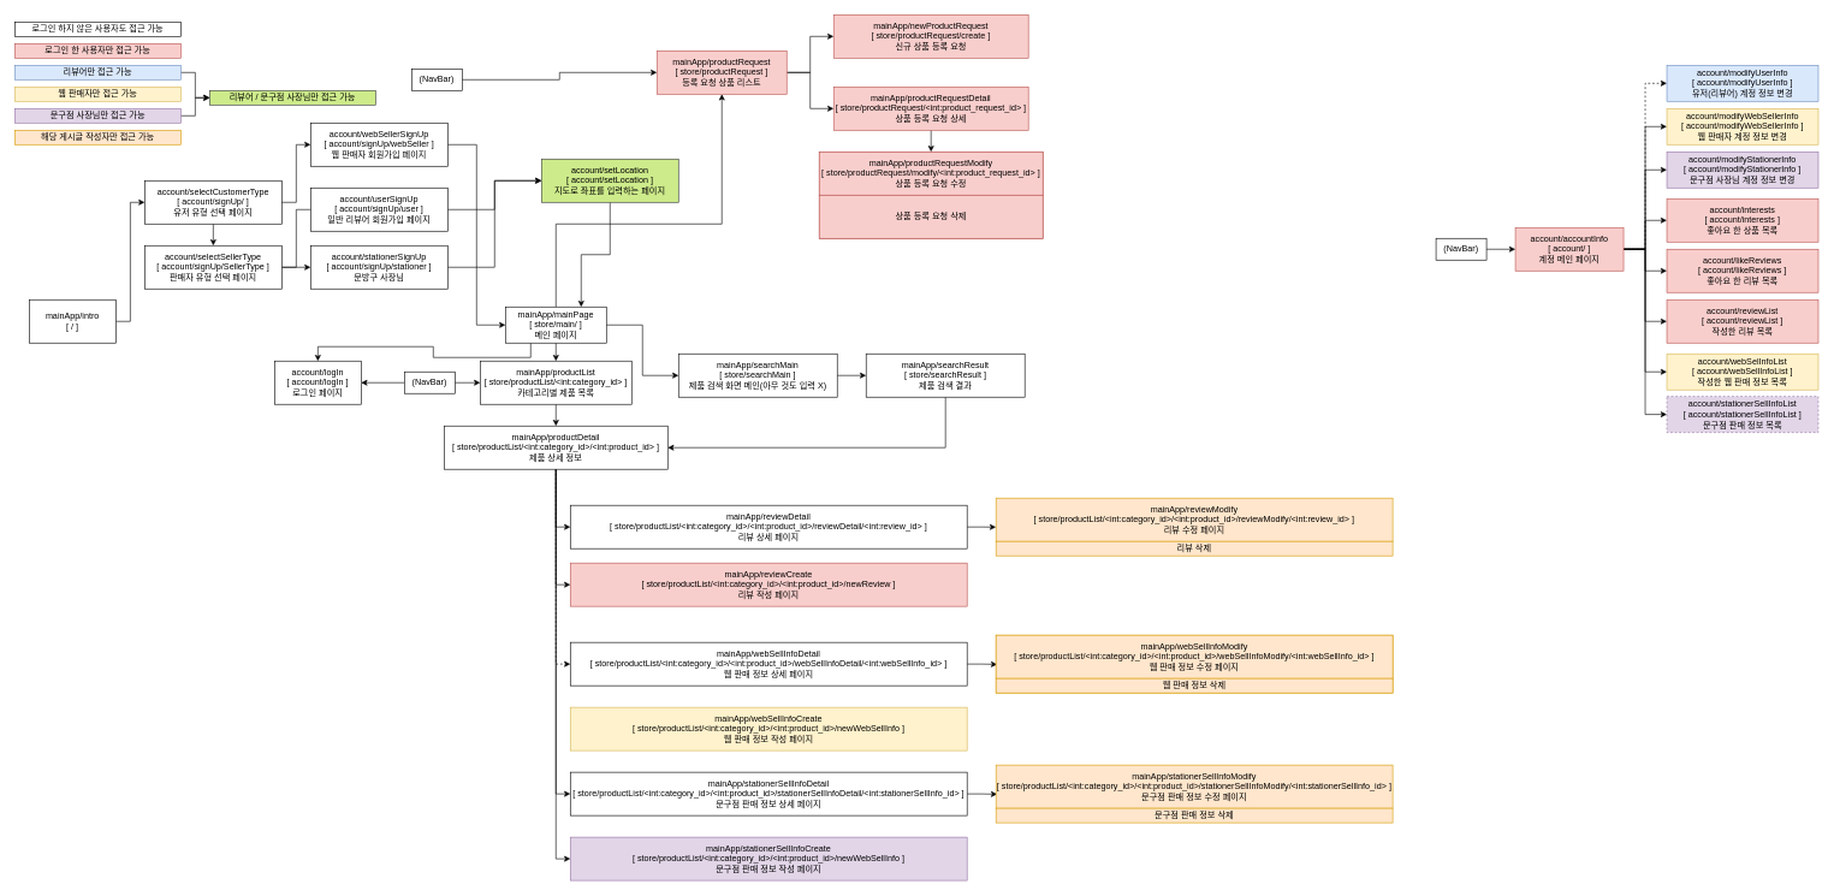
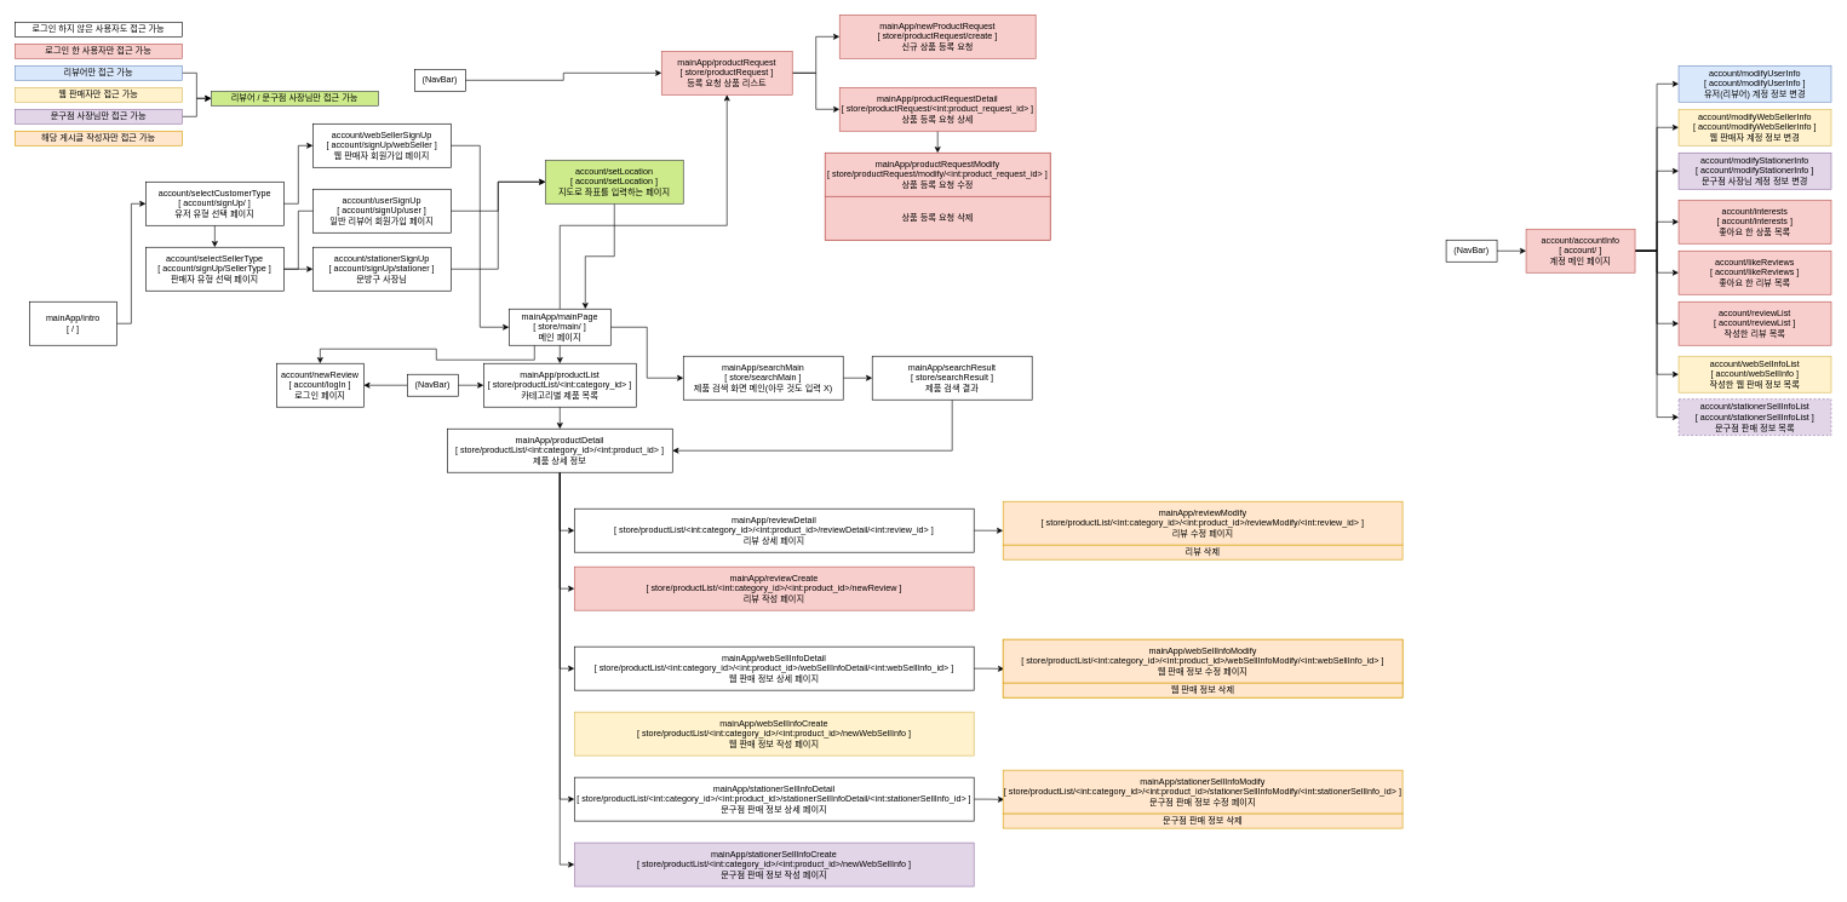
- <mxCell id="59" style="edgeStyle=orthogonalEdgeStyle;rounded=0;orthogonalLoop=1;jettySize=auto;html=1;exitX=1;exitY=0.5;exitDx=0;exitDy=0;entryX=0;entryY=0.5;entryDx=0;entryDy=0;dashed=1;" parent="1" source="65" target="68" edge="1"><mxGeometry relative="1" as="geometry" /></mxCell>
+ <mxCell id="59" style="edgeStyle=orthogonalEdgeStyle;rounded=0;orthogonalLoop=1;jettySize=auto;html=1;exitX=1;exitY=0.5;exitDx=0;exitDy=0;entryX=0;entryY=0.5;entryDx=0;entryDy=0;" parent="1" source="65" target="68" edge="1"><mxGeometry relative="1" as="geometry" /></mxCell>
- <mxCell id="73" value="account/webSelInfoList&lt;br&gt;[ account/webSellInfoList&amp;nbsp;]&lt;br&gt;작성한 웹 판매 정보 목록" style="rounded=0;whiteSpace=wrap;html=1;fillColor=#fff2cc;strokeColor=#d6b656;" parent="1" vertex="1"><mxGeometry x="2310" y="490" width="210" height="50" as="geometry" /></mxCell>
+ <mxCell id="73" value="account/webSelInfoList&lt;br&gt;[ account/webSellInfo&amp;nbsp;]&lt;br&gt;작성한 웹 판매 정보 목록" style="rounded=0;whiteSpace=wrap;html=1;fillColor=#fff2cc;strokeColor=#d6b656;" parent="1" vertex="1"><mxGeometry x="2310" y="490" width="210" height="50" as="geometry" /></mxCell>
- <mxCell id="92" value="account/logIn&lt;br&gt;[ account/logIn ]&lt;br&gt;로그인 페이지" style="rounded=0;whiteSpace=wrap;html=1;" parent="1" vertex="1"><mxGeometry x="380" y="500" width="120" height="60" as="geometry" /></mxCell>
+ <mxCell id="92" value="account/newReview&lt;br&gt;[ account/logIn ]&lt;br&gt;로그인 페이지" style="rounded=0;whiteSpace=wrap;html=1;" parent="1" vertex="1"><mxGeometry x="380" y="500" width="120" height="60" as="geometry" /></mxCell>
- <mxCell id="25" style="edgeStyle=orthogonalEdgeStyle;rounded=0;orthogonalLoop=1;jettySize=auto;html=1;exitX=0.5;exitY=1;exitDx=0;exitDy=0;entryX=0;entryY=0.5;entryDx=0;entryDy=0;dashed=1;" parent="1" source="28" target="33" edge="1"><mxGeometry relative="1" as="geometry" /></mxCell>
+ <mxCell id="25" style="edgeStyle=orthogonalEdgeStyle;rounded=0;orthogonalLoop=1;jettySize=auto;html=1;exitX=0.5;exitY=1;exitDx=0;exitDy=0;entryX=0;entryY=0.5;entryDx=0;entryDy=0;" parent="1" source="28" target="33" edge="1"><mxGeometry relative="1" as="geometry" /></mxCell>
